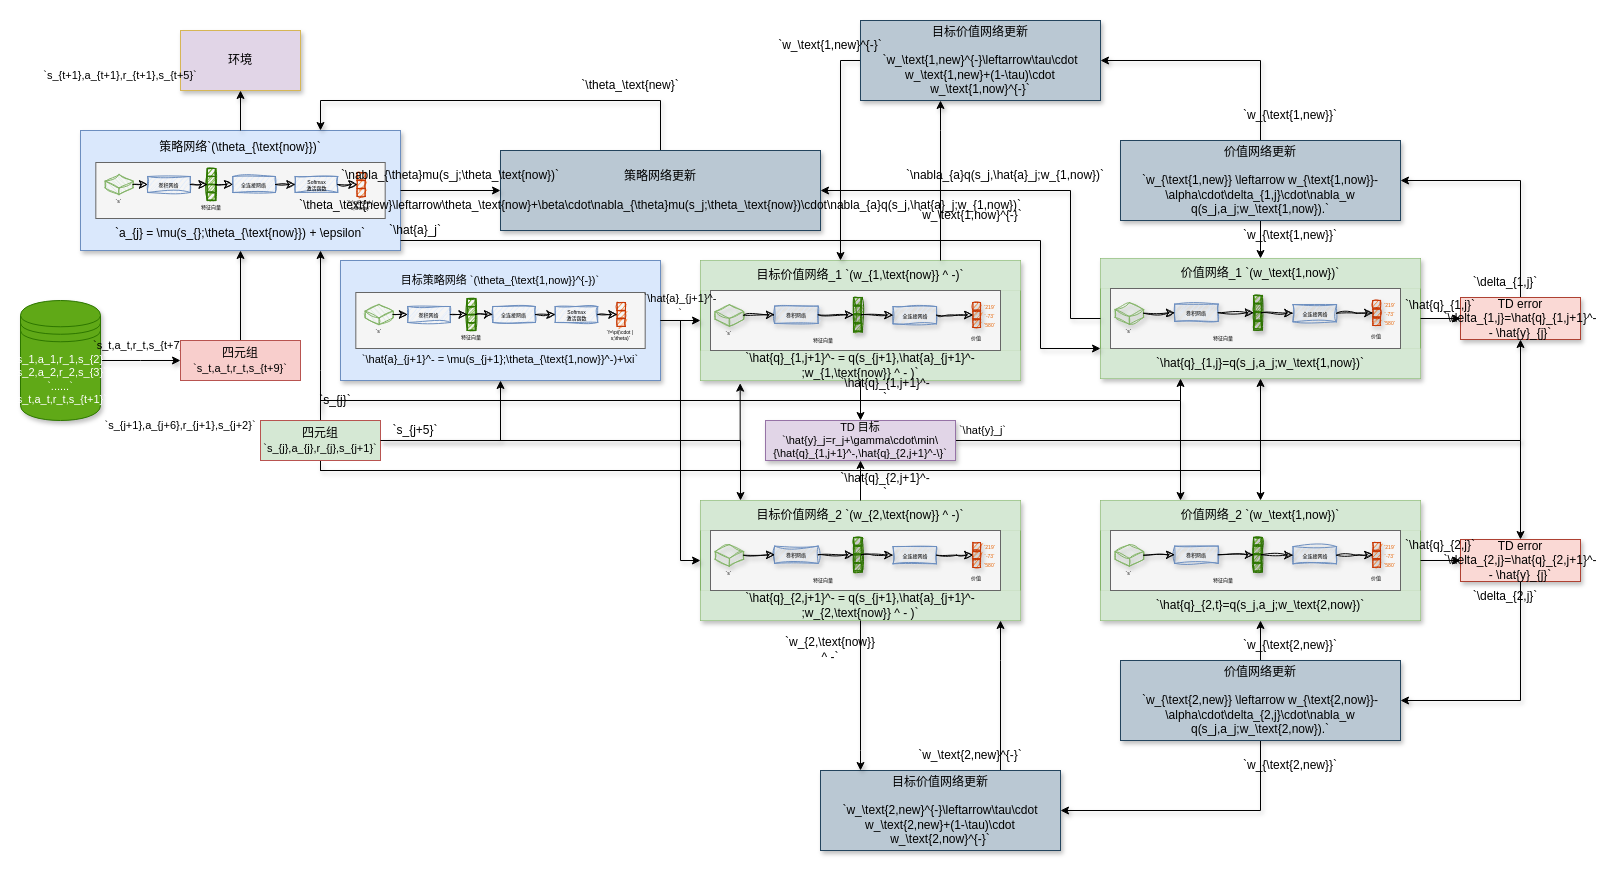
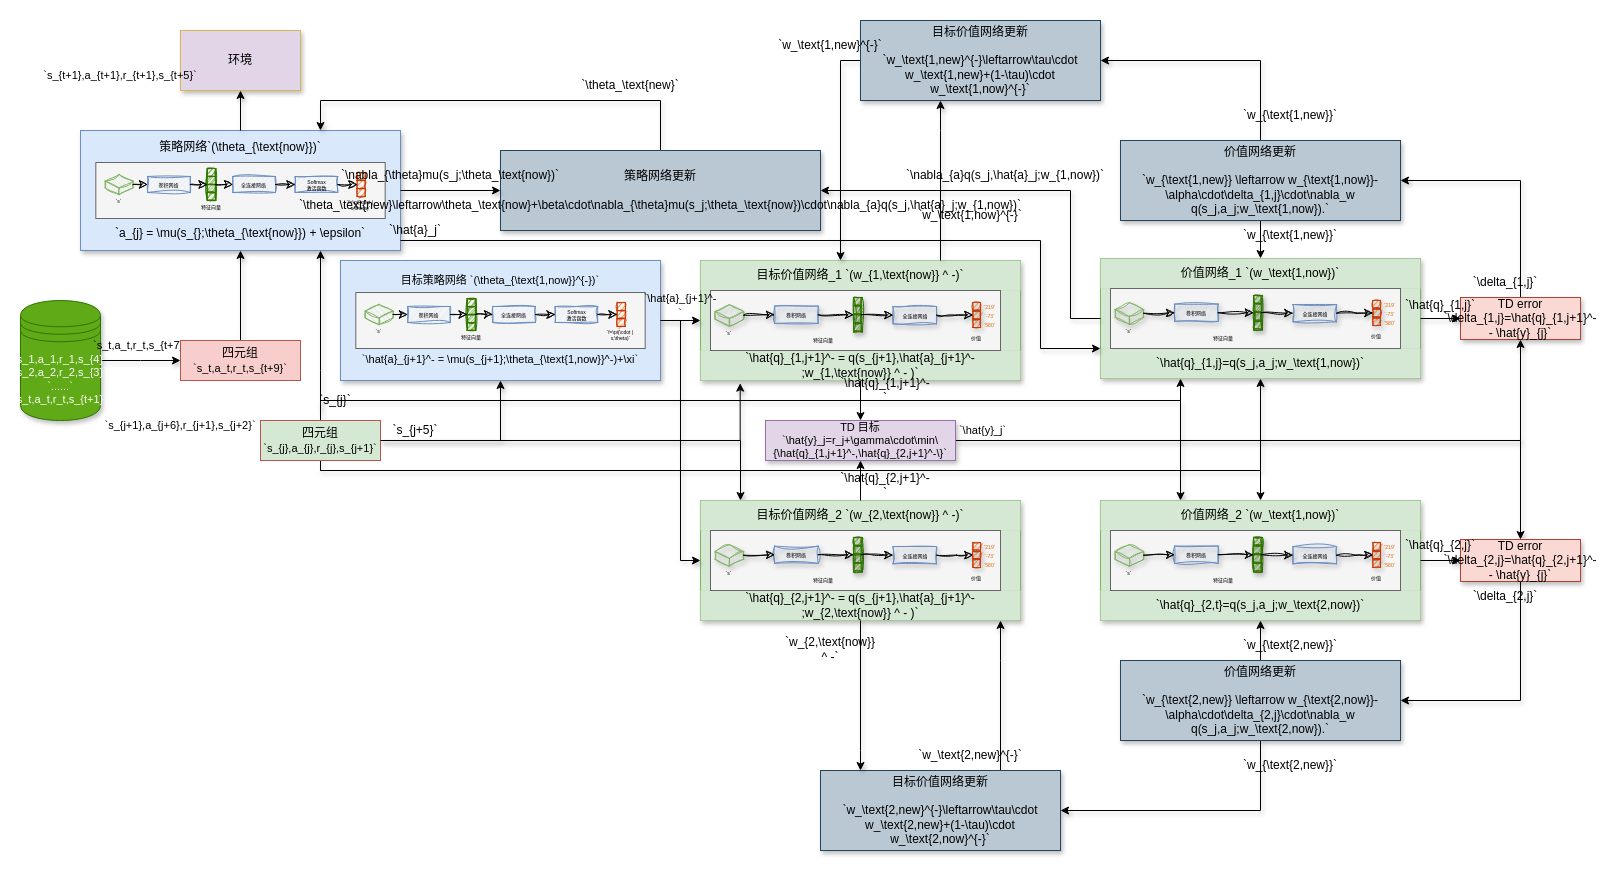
- <mxCell id="3" value="&lt;div style=&quot;font-size: 11px;&quot;&gt;&lt;font style=&quot;font-size: 11px;&quot;&gt;`s_1,a_1,r_1,s_{2}`&lt;/font&gt;&lt;/div&gt;&lt;div style=&quot;font-size: 11px;&quot;&gt;&lt;font style=&quot;font-size: 11px;&quot;&gt;`s_2,a_2,r_2,s_{3}`&lt;/font&gt;&lt;/div&gt;&lt;div style=&quot;font-size: 11px;&quot;&gt;&lt;font style=&quot;font-size: 11px;&quot;&gt;`......`&lt;br&gt;&lt;/font&gt;&lt;/div&gt;&lt;div style=&quot;font-size: 11px;&quot;&gt;&lt;font style=&quot;font-size: 11px;&quot;&gt;`s_t,a_t,r_t,s_{t+1}`&lt;/font&gt;&lt;/div&gt;" style="shape=datastore;whiteSpace=wrap;html=1;fillColor=#60a917;strokeColor=#2D7600;fontColor=#ffffff;shadow=1;" parent="1" vertex="1"><mxGeometry x="20" y="300" width="80" height="120" as="geometry" /></mxCell>
+ <mxCell id="3" value="&lt;div style=&quot;font-size: 11px;&quot;&gt;&lt;font style=&quot;font-size: 11px;&quot;&gt;`s_1,a_1,r_1,s_{4}`&lt;/font&gt;&lt;/div&gt;&lt;div style=&quot;font-size: 11px;&quot;&gt;&lt;font style=&quot;font-size: 11px;&quot;&gt;`s_2,a_2,r_2,s_{3}`&lt;/font&gt;&lt;/div&gt;&lt;div style=&quot;font-size: 11px;&quot;&gt;&lt;font style=&quot;font-size: 11px;&quot;&gt;`......`&lt;br&gt;&lt;/font&gt;&lt;/div&gt;&lt;div style=&quot;font-size: 11px;&quot;&gt;&lt;font style=&quot;font-size: 11px;&quot;&gt;`s_t,a_t,r_t,s_{t+1}`&lt;/font&gt;&lt;/div&gt;" style="shape=datastore;whiteSpace=wrap;html=1;fillColor=#60a917;strokeColor=#2D7600;fontColor=#ffffff;shadow=1;" parent="1" vertex="1"><mxGeometry x="20" y="300" width="80" height="120" as="geometry" /></mxCell>
